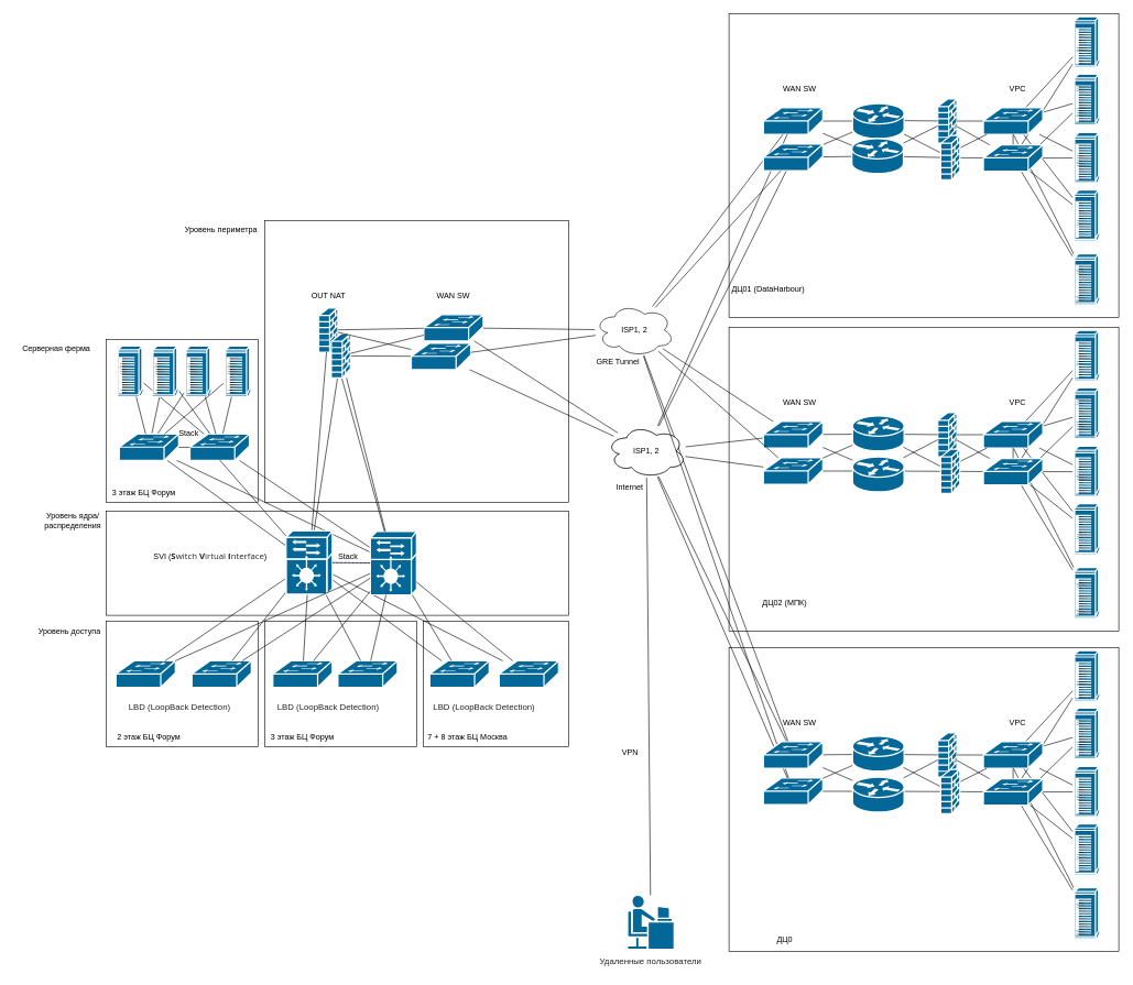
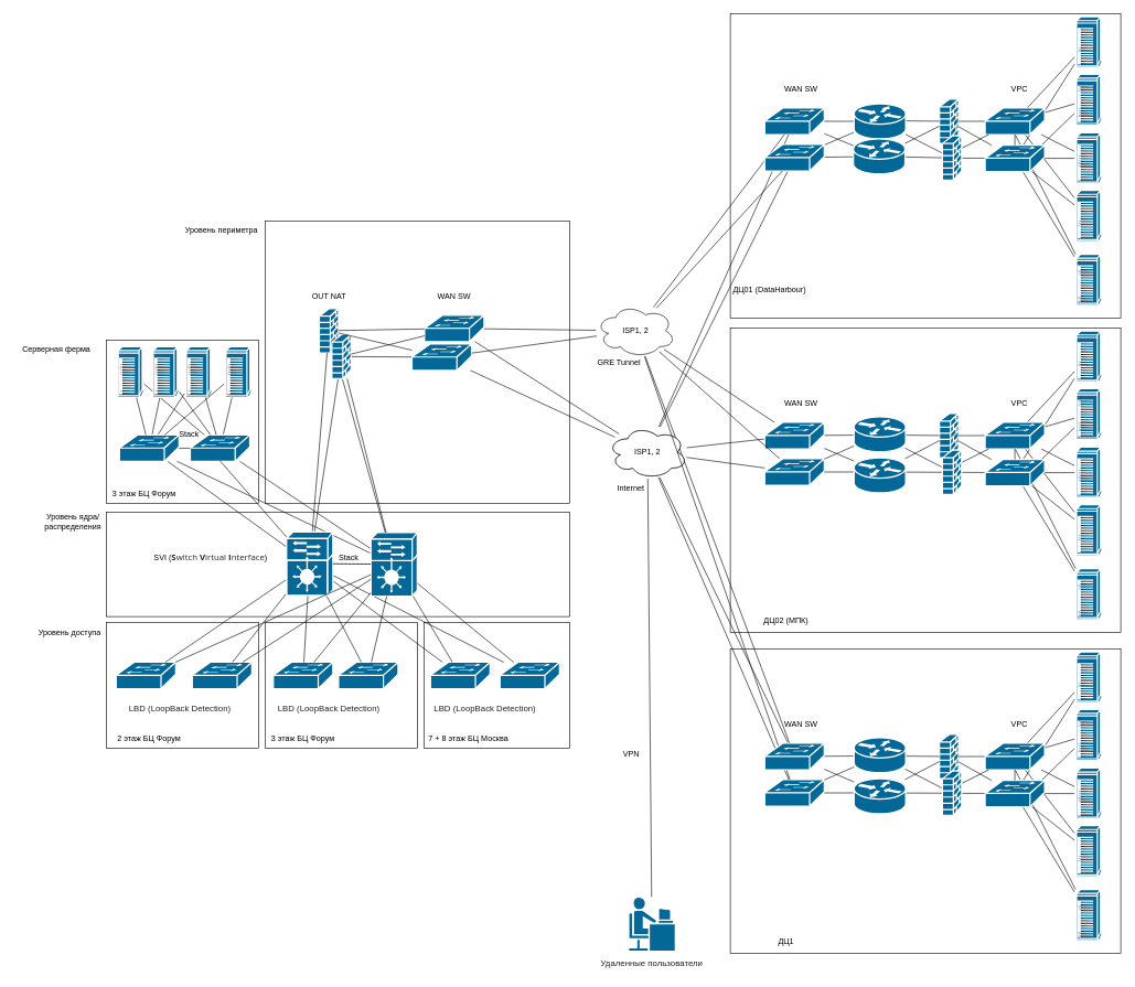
- <mxCell id="129" value="ДЦ02 (МПК)" style="text;html=1;strokeColor=none;fillColor=none;align=center;verticalAlign=middle;whiteSpace=wrap;rounded=0;" parent="1" vertex="1"><mxGeometry x="1130" y="897" width="115" height="30" as="geometry" /></mxCell>
+ <mxCell id="129" value="ДЦ02 (МПК)" style="text;html=1;strokeColor=none;fillColor=none;align=center;verticalAlign=middle;whiteSpace=wrap;rounded=0;" parent="1" vertex="1"><mxGeometry y="922" width="115" height="30" as="geometry" x="1130" /></mxCell>
- <mxCell id="175" value="ДЦ0" style="text;html=1;strokeColor=none;fillColor=none;align=center;verticalAlign=middle;whiteSpace=wrap;rounded=0;" parent="1" vertex="1"><mxGeometry y="1407" width="115" height="30" as="geometry" x="1130" /></mxCell>
+ <mxCell id="175" value="ДЦ1" style="text;html=1;strokeColor=none;fillColor=none;align=center;verticalAlign=middle;whiteSpace=wrap;rounded=0;" parent="1" vertex="1"><mxGeometry y="1407" width="115" height="30" as="geometry" x="1130" /></mxCell>
